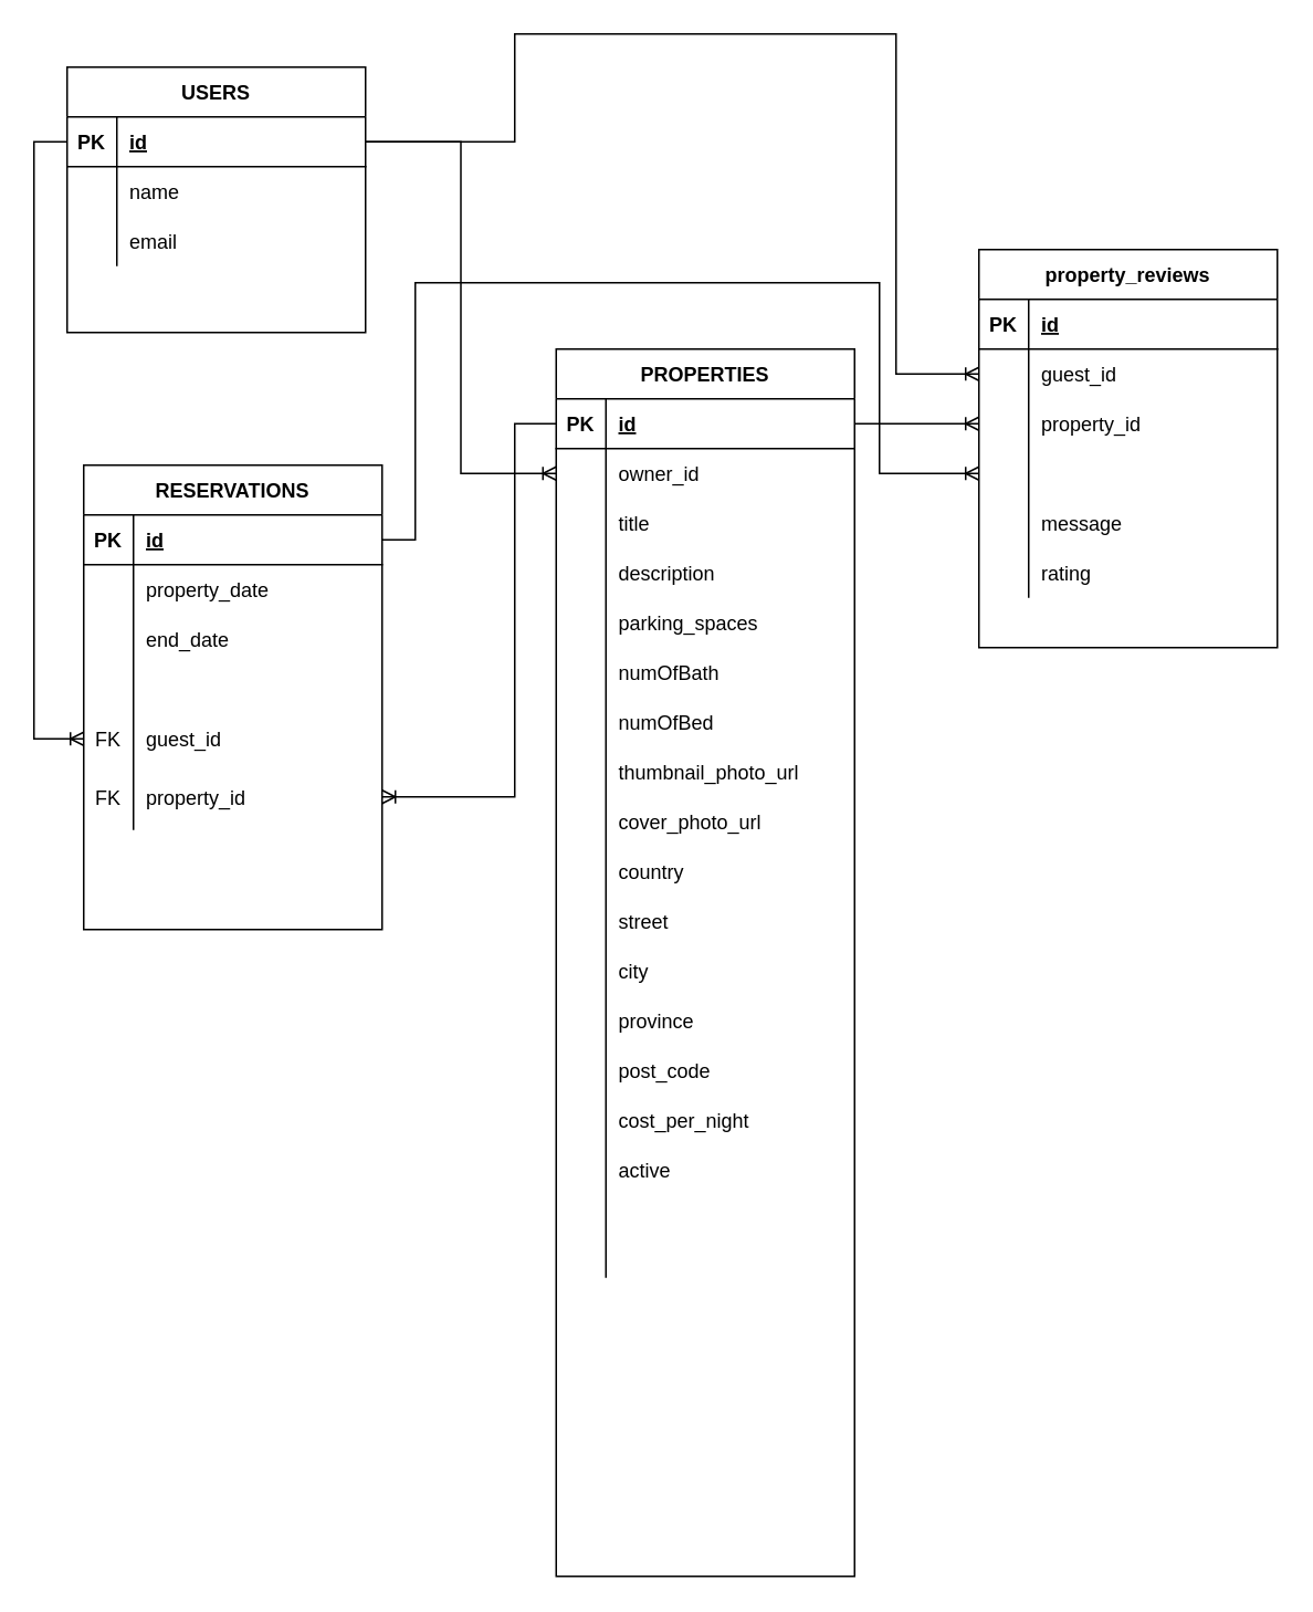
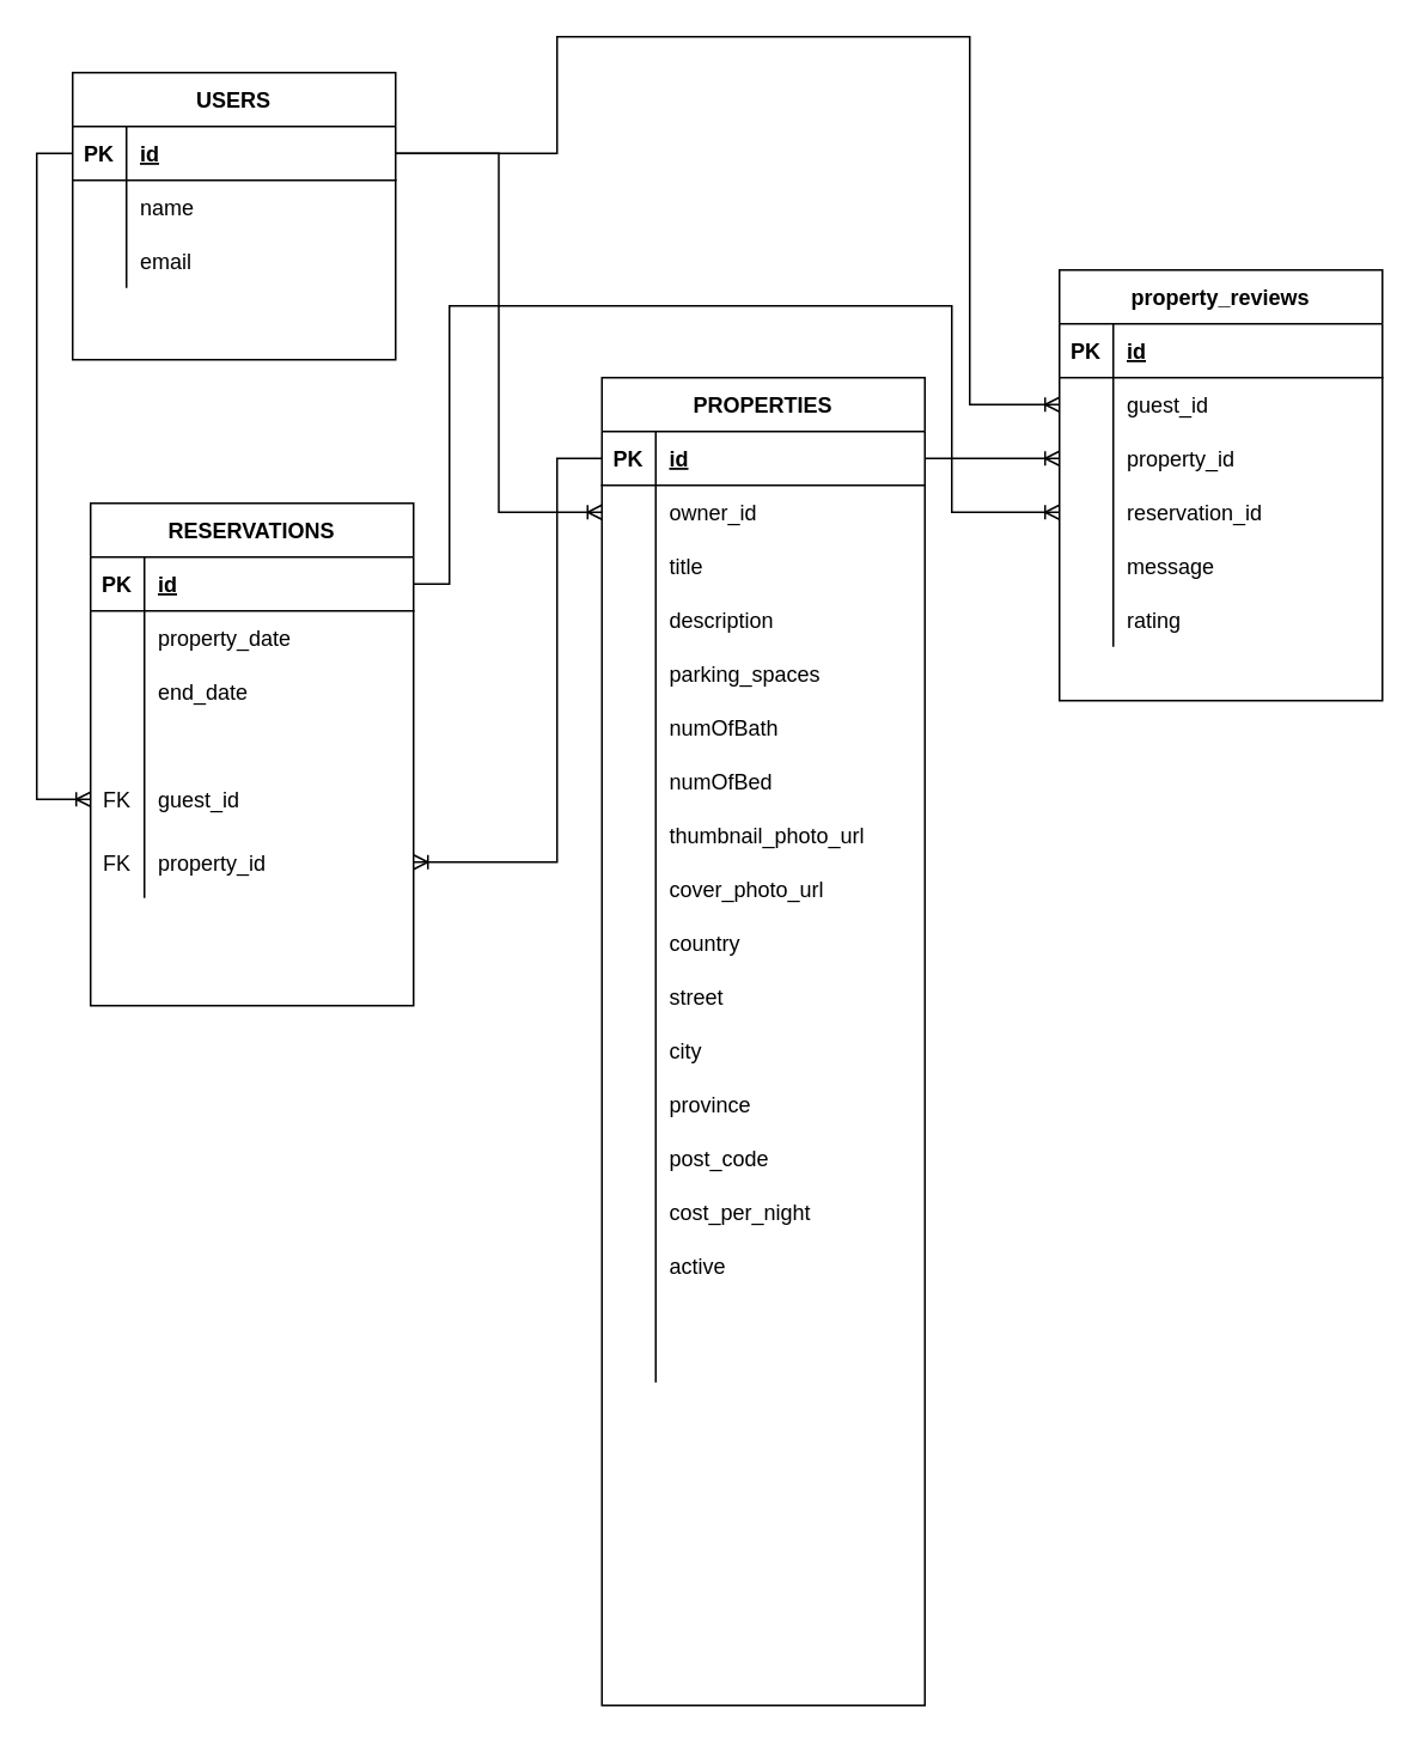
+ <mxCell id="100" value="reservation_id" style="shape=partialRectangle;connectable=0;fillColor=none;top=0;left=0;bottom=0;right=0;align=left;spacingLeft=6;overflow=hidden;" vertex="1" parent="98"><mxGeometry x="30" width="150" height="30" as="geometry"><mxRectangle width="150" height="30" as="alternateBounds" /></mxGeometry></mxCell>
